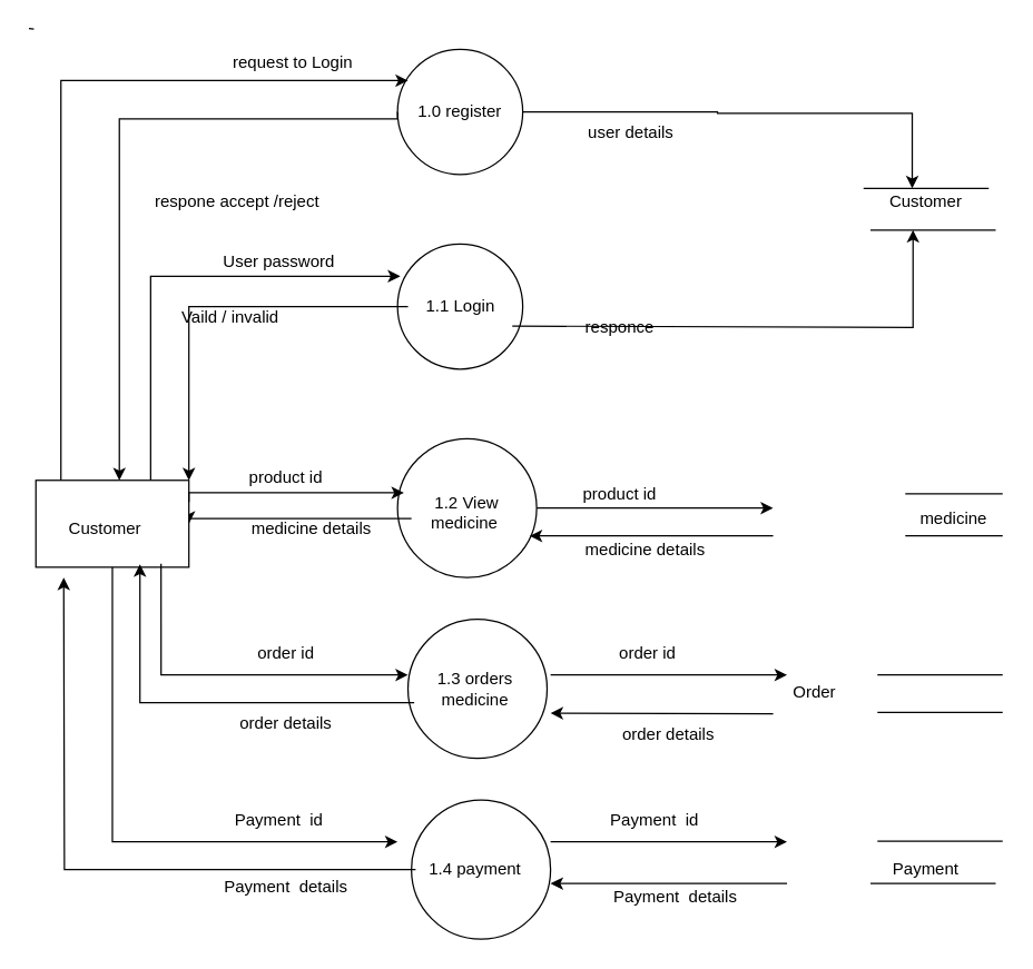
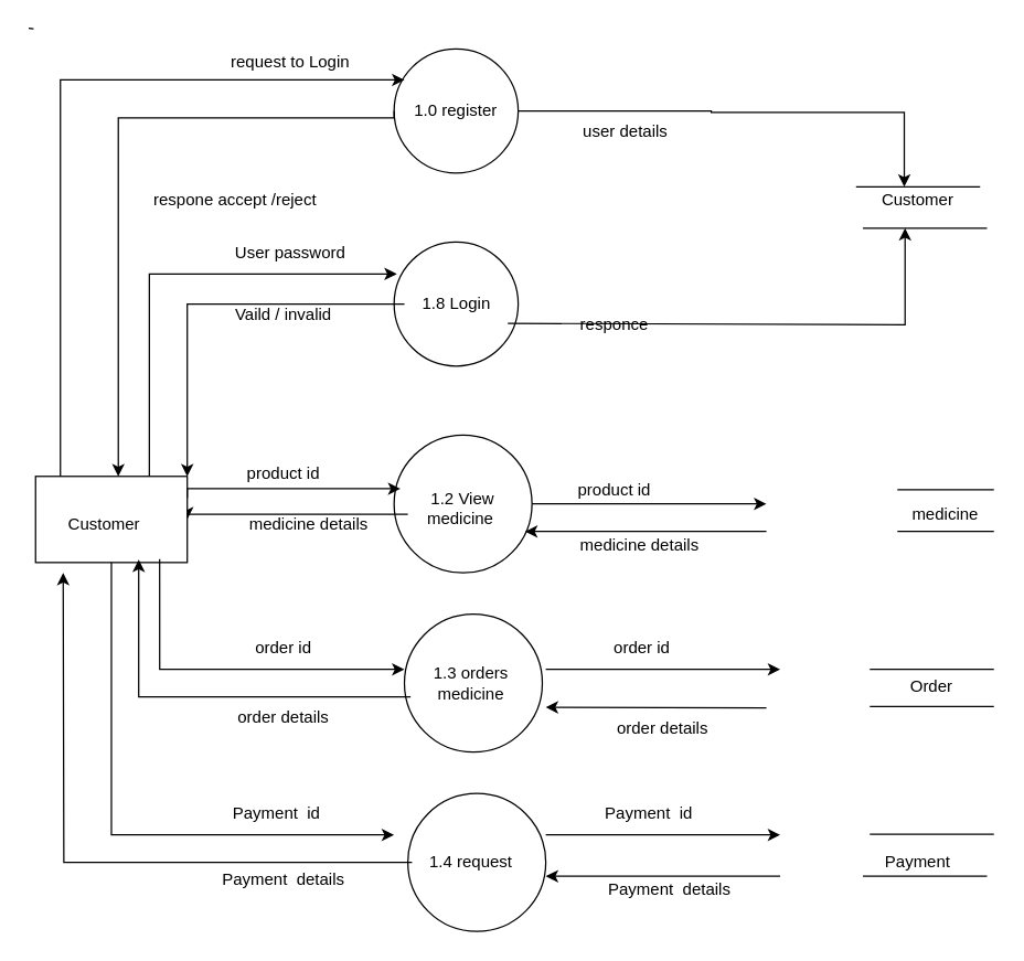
- <mxCell id="31" value="User password" style="text;html=1;align=center;verticalAlign=middle;whiteSpace=wrap;rounded=0;" vertex="1" parent="1"><mxGeometry x="155" y="175" width="90" height="25" as="geometry" /></mxCell>
+ <mxCell id="31" value="User password" style="text;html=1;align=center;verticalAlign=middle;whiteSpace=wrap;rounded=0;" vertex="1" parent="1"><mxGeometry x="165" y="170" width="90" height="25" as="geometry" /></mxCell>
- <mxCell id="11" value="1.1 Login" style="text;html=1;align=center;verticalAlign=middle;whiteSpace=wrap;rounded=0;" vertex="1" parent="1"><mxGeometry x="292.5" y="200" width="75" height="40" as="geometry" /></mxCell>
+ <mxCell id="11" value="1.8 Login" style="text;html=1;align=center;verticalAlign=middle;whiteSpace=wrap;rounded=0;" vertex="1" parent="1"><mxGeometry x="292.5" y="200" width="75" height="40" as="geometry" /></mxCell>
- <mxCell id="32" value="Vaild / invalid" style="text;html=1;align=center;verticalAlign=middle;whiteSpace=wrap;rounded=0;" vertex="1" parent="1"><mxGeometry x="120" y="215" width="90" height="25" as="geometry" /></mxCell>
+ <mxCell id="32" value="Vaild / invalid" style="text;html=1;align=center;verticalAlign=middle;whiteSpace=wrap;rounded=0;" vertex="1" parent="1"><mxGeometry x="160" y="215" width="90" height="25" as="geometry" /></mxCell>
- <mxCell id="57" value="Order" style="text;html=1;align=center;verticalAlign=middle;whiteSpace=wrap;rounded=0;" vertex="1" parent="1"><mxGeometry x="555" y="482.5" width="60" height="30" as="geometry" /></mxCell>
+ <mxCell id="57" value="Order" style="text;html=1;align=center;verticalAlign=middle;whiteSpace=wrap;rounded=0;" vertex="1" parent="1"><mxGeometry x="645" y="482.5" width="60" height="30" as="geometry" /></mxCell>
- <mxCell id="16" value="1.4 payment" style="text;html=1;align=center;verticalAlign=middle;whiteSpace=wrap;rounded=0;" vertex="1" parent="1"><mxGeometry x="298" y="600" width="86" height="50" as="geometry" /></mxCell>
+ <mxCell id="16" value="1.4 request" style="text;html=1;align=center;verticalAlign=middle;whiteSpace=wrap;rounded=0;" vertex="1" parent="1"><mxGeometry x="298" y="600" width="86" height="50" as="geometry" /></mxCell>
